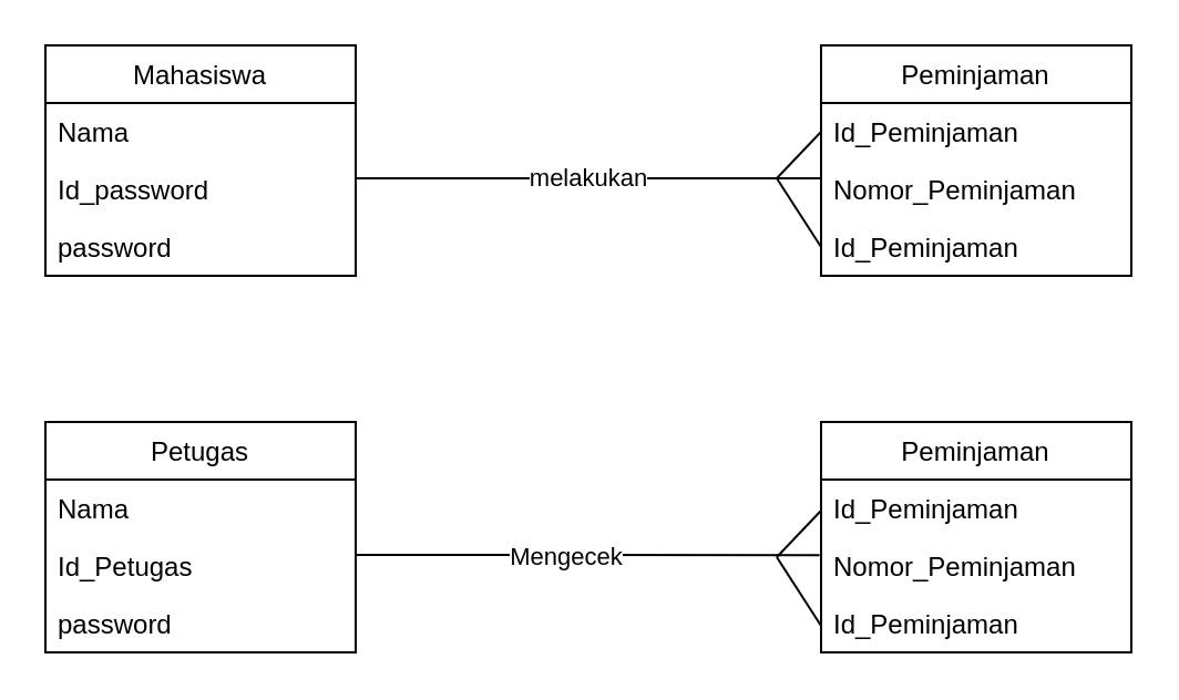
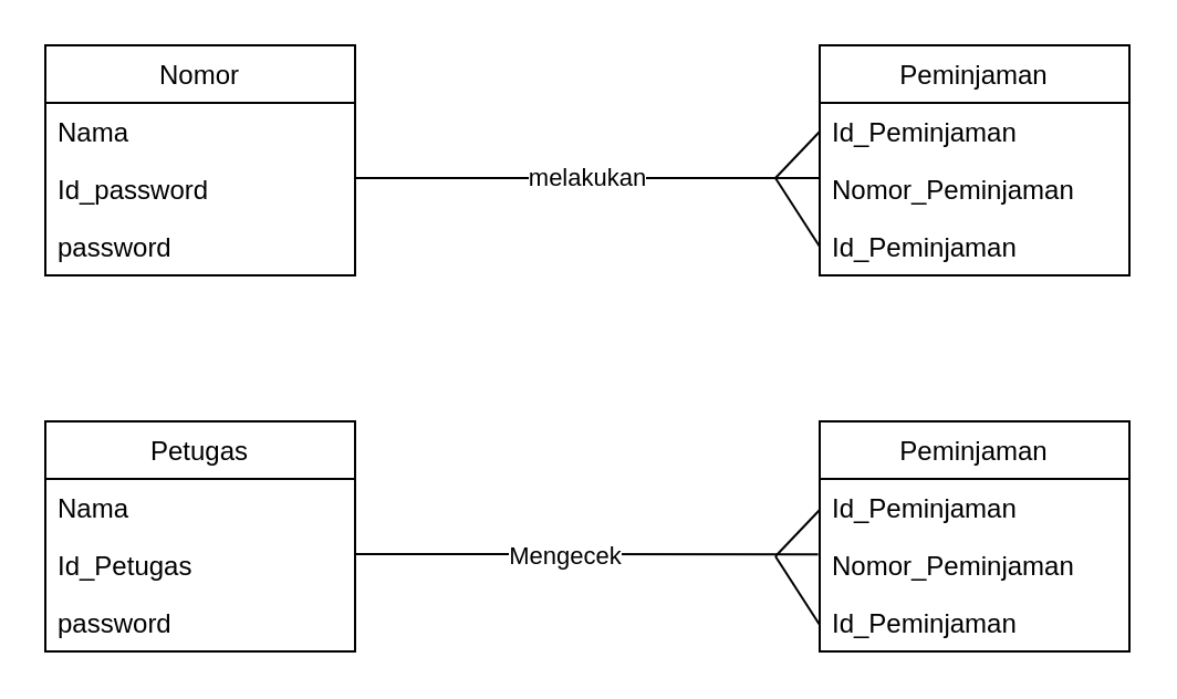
- <mxCell id="2" value="Mahasiswa" style="swimlane;fontStyle=0;childLayout=stackLayout;horizontal=1;startSize=26;horizontalStack=0;resizeParent=1;resizeParentMax=0;resizeLast=0;collapsible=1;marginBottom=0;" vertex="1" parent="1"><mxGeometry x="20" y="20" width="140" height="104" as="geometry" /></mxCell>
+ <mxCell id="2" value="Nomor" style="swimlane;fontStyle=0;childLayout=stackLayout;horizontal=1;startSize=26;horizontalStack=0;resizeParent=1;resizeParentMax=0;resizeLast=0;collapsible=1;marginBottom=0;" vertex="1" parent="1"><mxGeometry x="20" y="20" width="140" height="104" as="geometry" /></mxCell>
